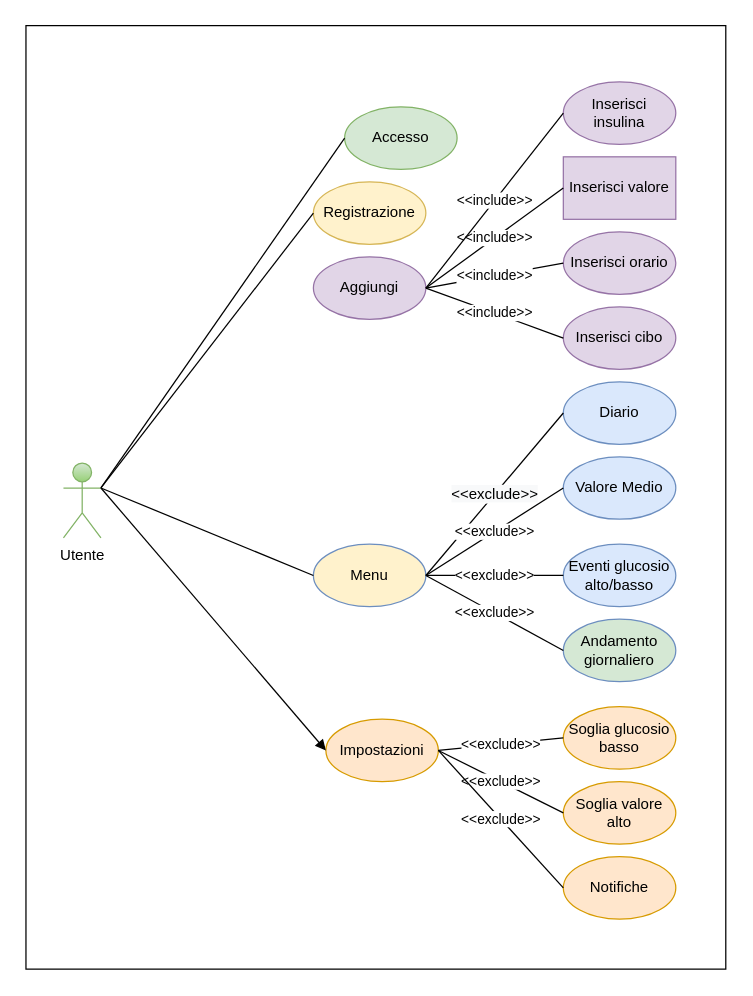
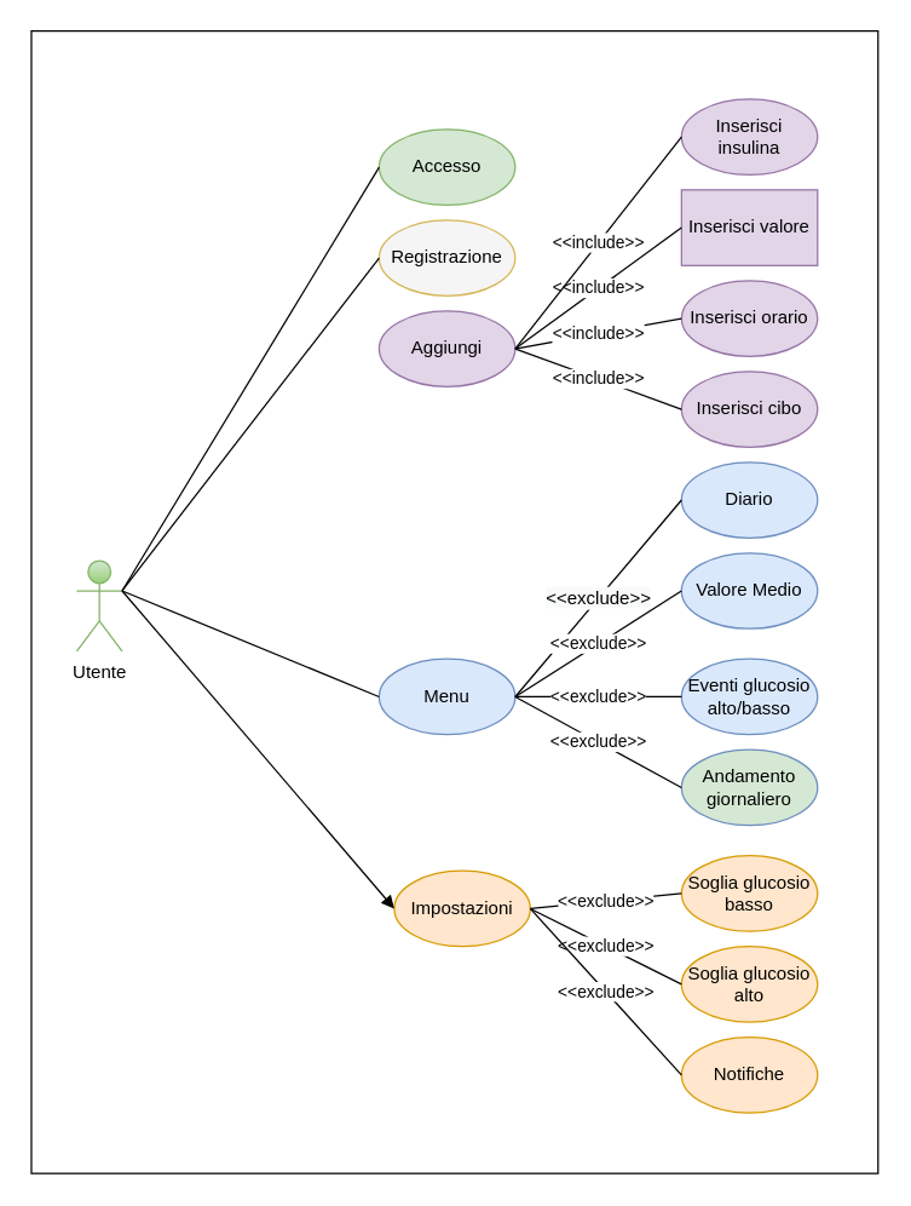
- <mxCell id="3" value="Accesso" style="ellipse;whiteSpace=wrap;html=1;fillColor=#d5e8d4;strokeColor=#82b366;" parent="1" vertex="1"><mxGeometry x="275" y="85" width="90" height="50" as="geometry" /></mxCell>
+ <mxCell id="3" value="Accesso" style="ellipse;whiteSpace=wrap;html=1;fillColor=#d5e8d4;strokeColor=#82b366;" parent="1" vertex="1"><mxGeometry x="250" y="85" width="90" height="50" as="geometry" /></mxCell>
- <mxCell id="4" value="Registrazione" style="ellipse;whiteSpace=wrap;html=1;fillColor=#fff2cc;strokeColor=#d6b656;" parent="1" vertex="1"><mxGeometry x="250" y="145" width="90" height="50" as="geometry" /></mxCell>
+ <mxCell id="4" value="Registrazione" style="ellipse;whiteSpace=wrap;html=1;fillColor=#f5f5f5;strokeColor=#d6b656;" parent="1" vertex="1"><mxGeometry x="250" y="145" width="90" height="50" as="geometry" /></mxCell>
- <mxCell id="6" value="Menu" style="ellipse;whiteSpace=wrap;html=1;fillColor=#fff2cc;strokeColor=#6c8ebf;" parent="1" vertex="1"><mxGeometry x="250" y="435" width="90" height="50" as="geometry" /></mxCell>
+ <mxCell id="6" value="Menu" style="ellipse;whiteSpace=wrap;html=1;fillColor=#dae8fc;strokeColor=#6c8ebf;" parent="1" vertex="1"><mxGeometry x="250" y="435" width="90" height="50" as="geometry" /></mxCell>
- <mxCell id="21" value="Soglia valore alto" style="ellipse;whiteSpace=wrap;html=1;fillColor=#ffe6cc;strokeColor=#d79b00;" parent="1" vertex="1"><mxGeometry x="450" y="625" width="90" height="50" as="geometry" /></mxCell>
+ <mxCell id="21" value="Soglia glucosio alto" style="ellipse;whiteSpace=wrap;html=1;fillColor=#ffe6cc;strokeColor=#d79b00;" parent="1" vertex="1"><mxGeometry x="450" y="625" width="90" height="50" as="geometry" /></mxCell>
